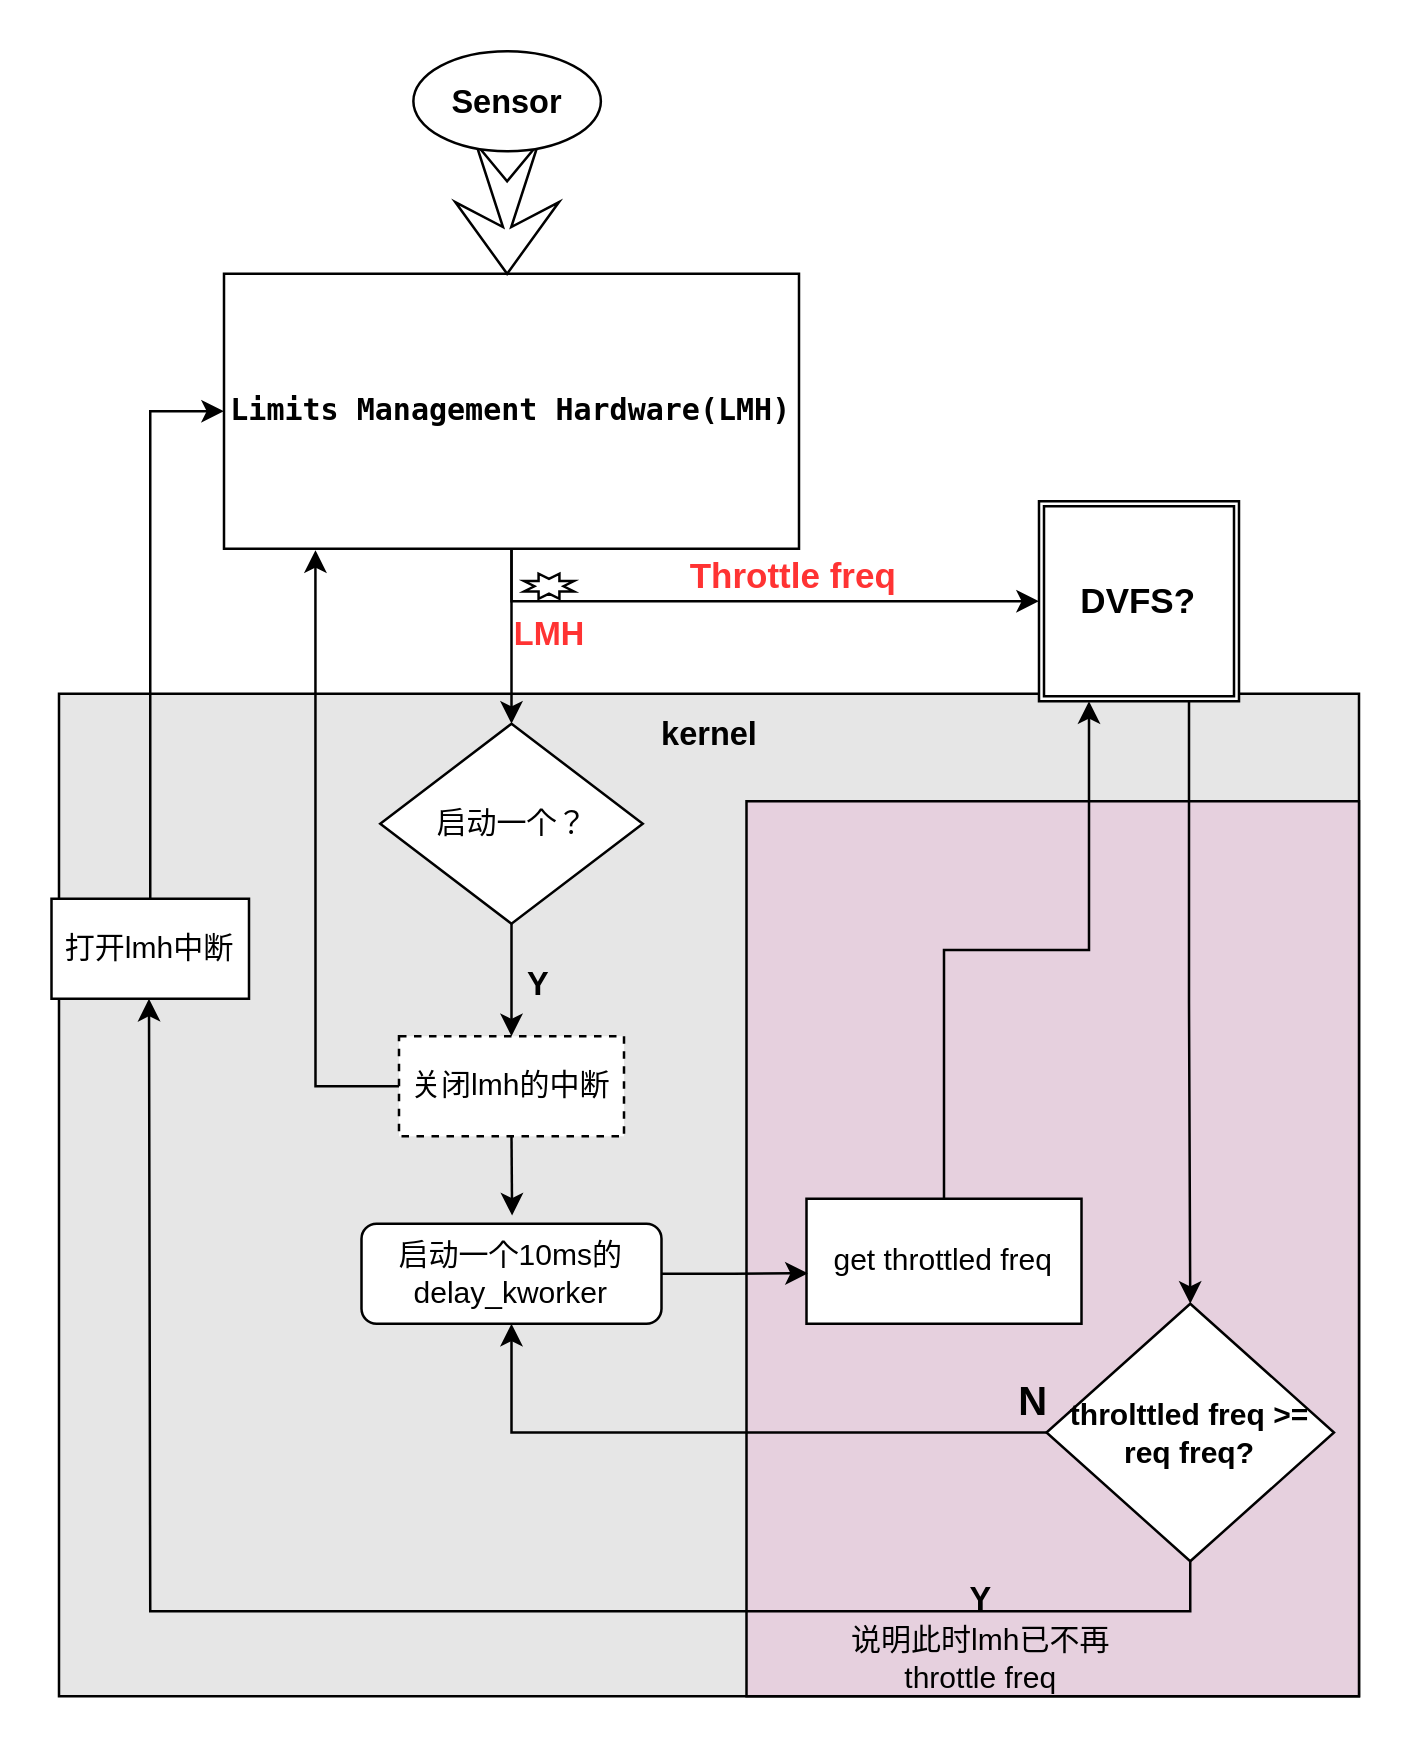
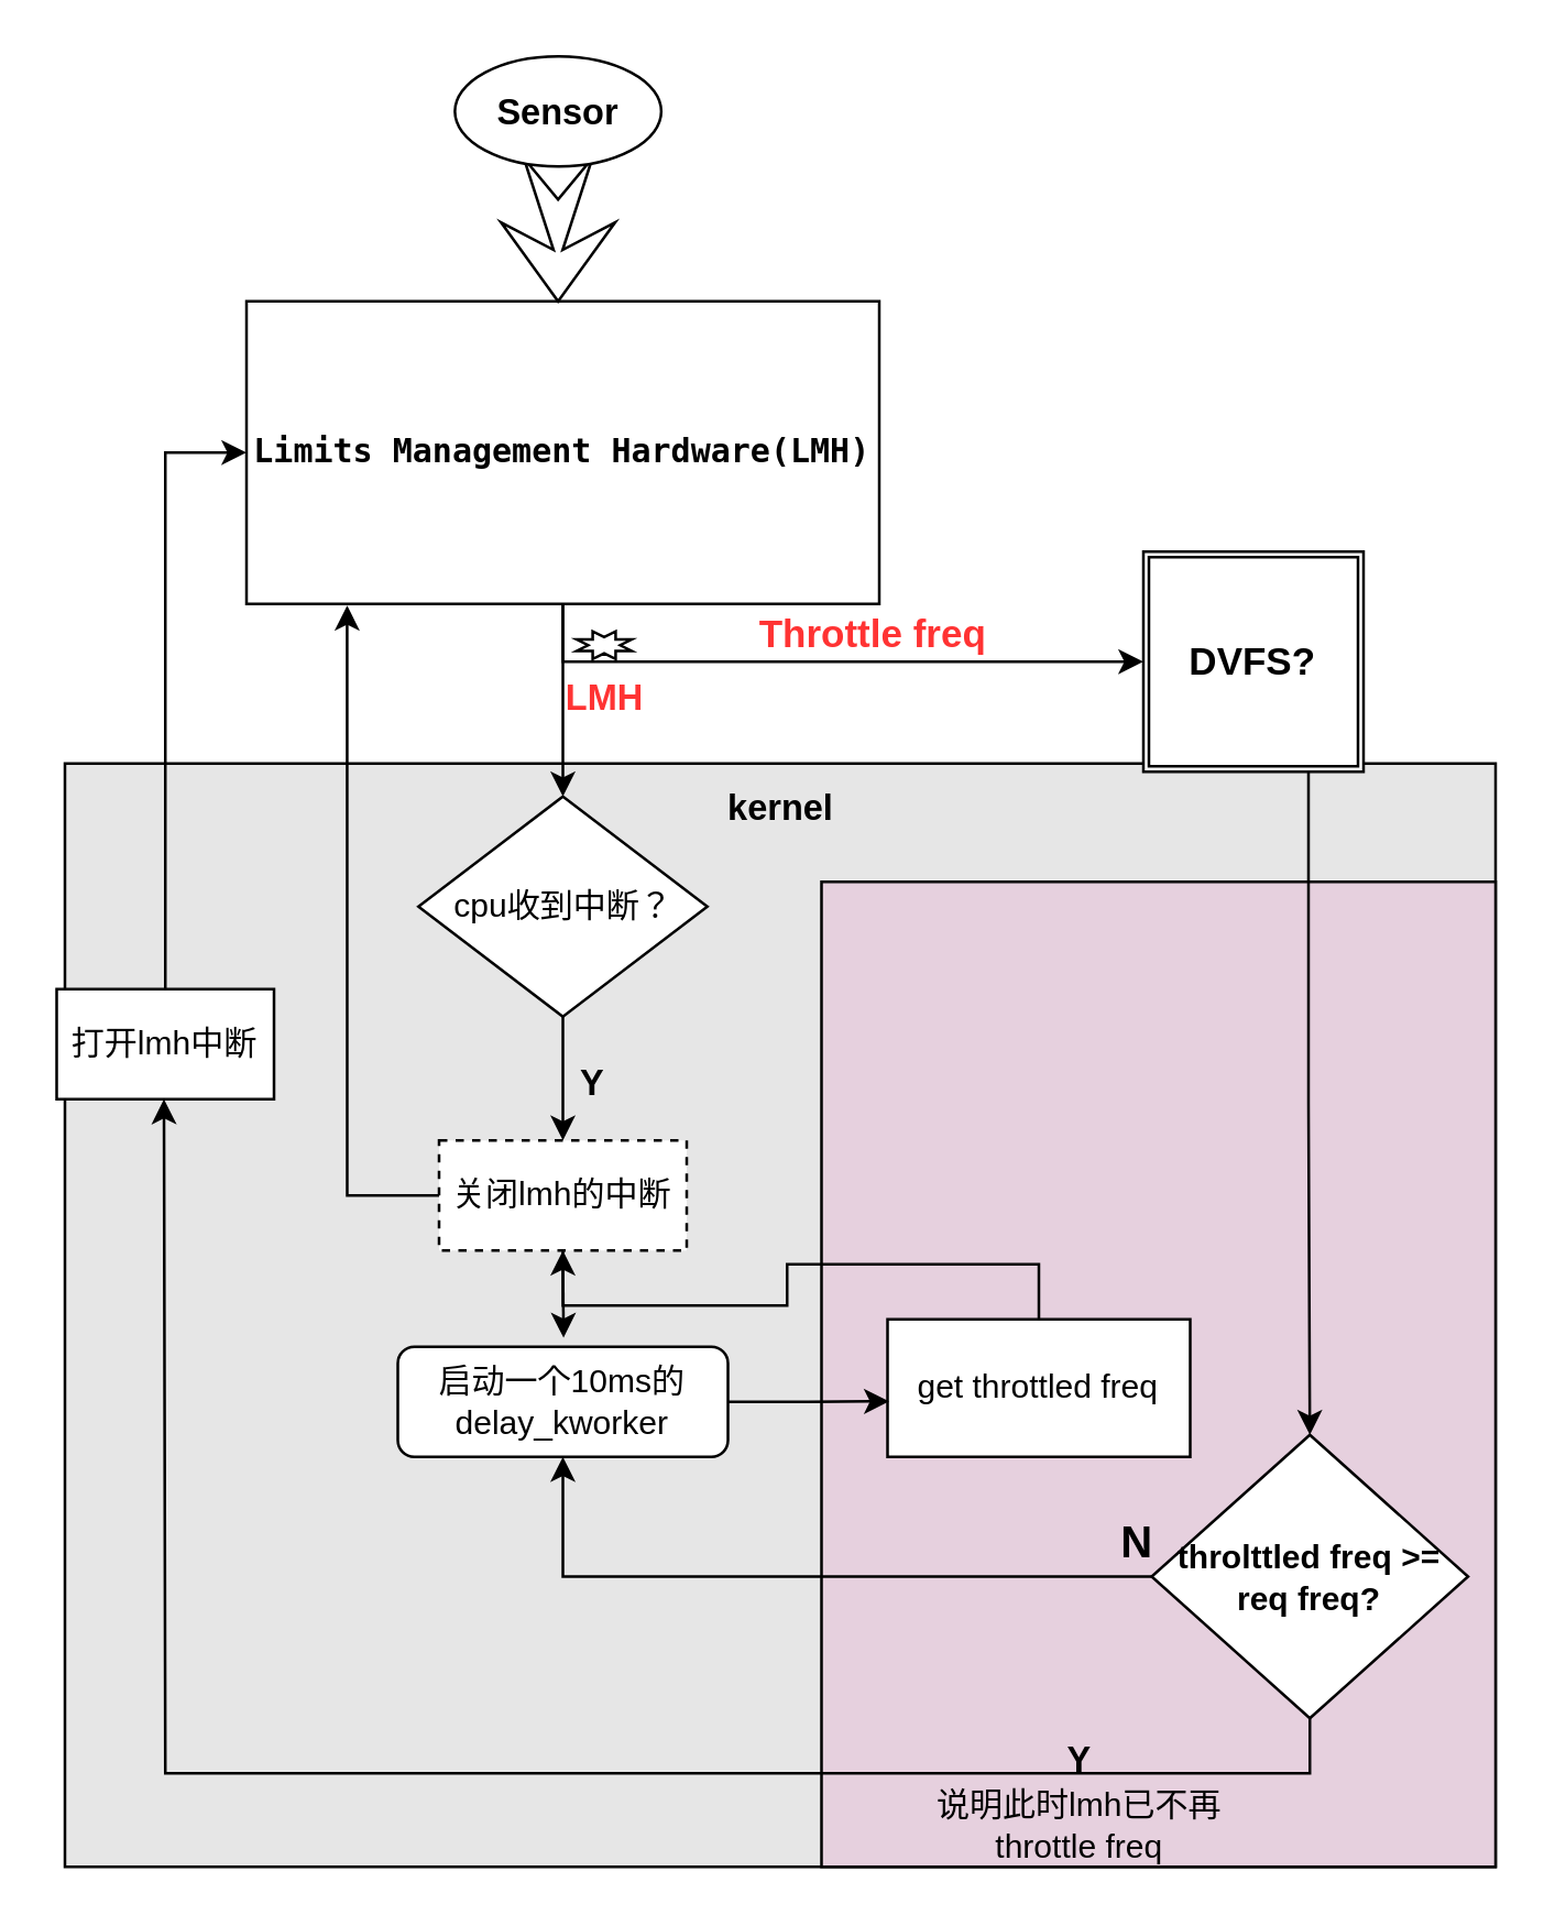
- <mxCell id="13" value="启动一个？" style="rhombus;whiteSpace=wrap;html=1;" vertex="1" parent="1"><mxGeometry x="151.5" y="289" width="105" height="80" as="geometry" /></mxCell>
+ <mxCell id="13" value="cpu收到中断？" style="rhombus;whiteSpace=wrap;html=1;" vertex="1" parent="1"><mxGeometry x="151.5" y="289" width="105" height="80" as="geometry" /></mxCell>
- <mxCell id="19" style="edgeStyle=orthogonalEdgeStyle;rounded=0;orthogonalLoop=1;jettySize=auto;html=1;exitX=0.5;exitY=0;exitDx=0;exitDy=0;entryX=0.25;entryY=1;entryDx=0;entryDy=0;" edge="1" parent="1" source="20" target="11"><mxGeometry relative="1" as="geometry" /></mxCell>
+ <mxCell id="19" style="edgeStyle=orthogonalEdgeStyle;rounded=0;orthogonalLoop=1;jettySize=auto;html=1;exitX=0.5;exitY=0;exitDx=0;exitDy=0;" edge="1" parent="1" source="20" target="21"><mxGeometry relative="1" as="geometry" /></mxCell>
